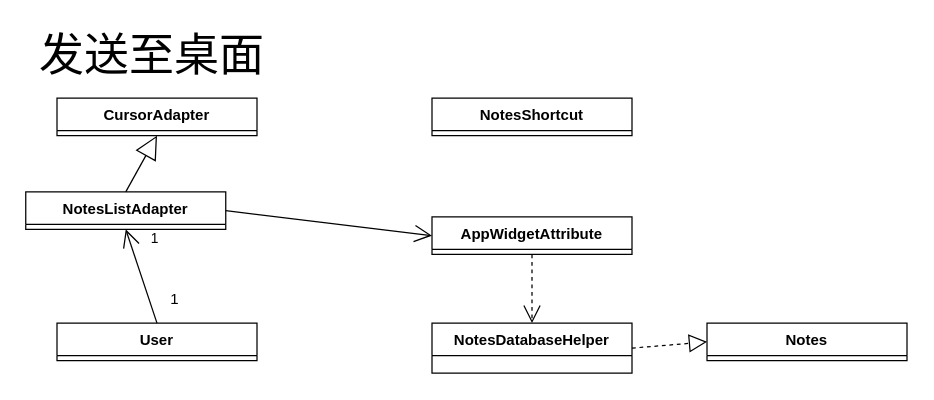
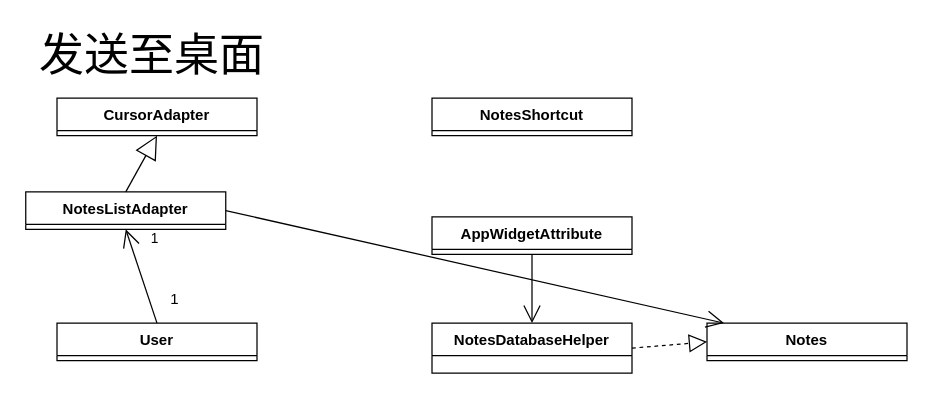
- <mxCell id="12" value="" style="endArrow=open;endFill=1;endSize=12;html=1;exitX=1;exitY=0.5;exitDx=0;exitDy=0;entryX=0;entryY=0.5;entryDx=0;entryDy=0;" parent="1" source="5" target="4" edge="1"><mxGeometry width="160" relative="1" as="geometry"><mxPoint x="135" y="268" as="sourcePoint" /><mxPoint x="135" y="213" as="targetPoint" /></mxGeometry></mxCell>
+ <mxCell id="12" value="" style="endArrow=open;endFill=1;endSize=12;html=1;exitX=1;exitY=0.5;exitDx=0;exitDy=0;" parent="1" source="5" target="8" edge="1"><mxGeometry width="160" relative="1" as="geometry"><mxPoint x="135" y="268" as="sourcePoint" /><mxPoint x="135" y="213" as="targetPoint" /></mxGeometry></mxCell>
- <mxCell id="13" value="" style="endArrow=open;endFill=1;endSize=12;html=1;exitX=0.5;exitY=1;exitDx=0;exitDy=0;entryX=0.5;entryY=0;entryDx=0;entryDy=0;dashed=1;" parent="1" source="4" target="7" edge="1"><mxGeometry width="160" relative="1" as="geometry"><mxPoint x="215" y="198" as="sourcePoint" /><mxPoint x="355" y="198" as="targetPoint" /></mxGeometry></mxCell>
+ <mxCell id="13" value="" style="endArrow=open;endFill=1;endSize=12;html=1;exitX=0.5;exitY=1;exitDx=0;exitDy=0;entryX=0.5;entryY=0;entryDx=0;entryDy=0;" parent="1" source="4" target="7" edge="1"><mxGeometry width="160" relative="1" as="geometry"><mxPoint x="215" y="198" as="sourcePoint" /><mxPoint x="355" y="198" as="targetPoint" /></mxGeometry></mxCell>
